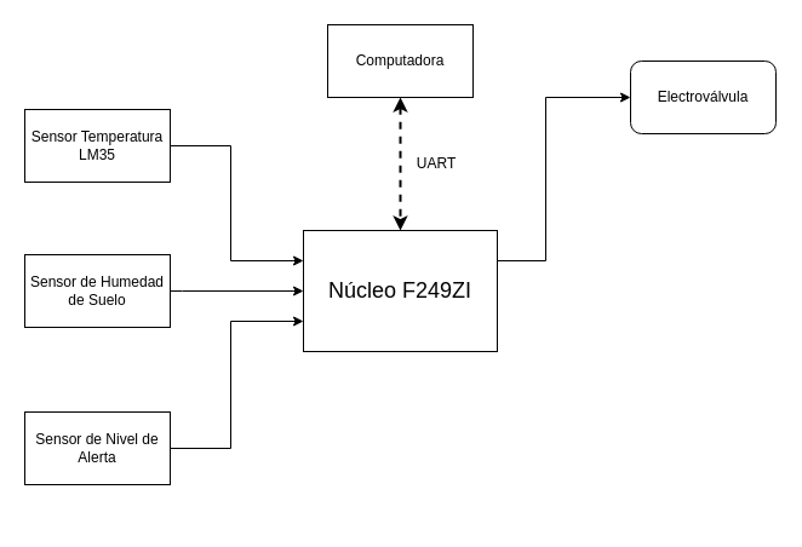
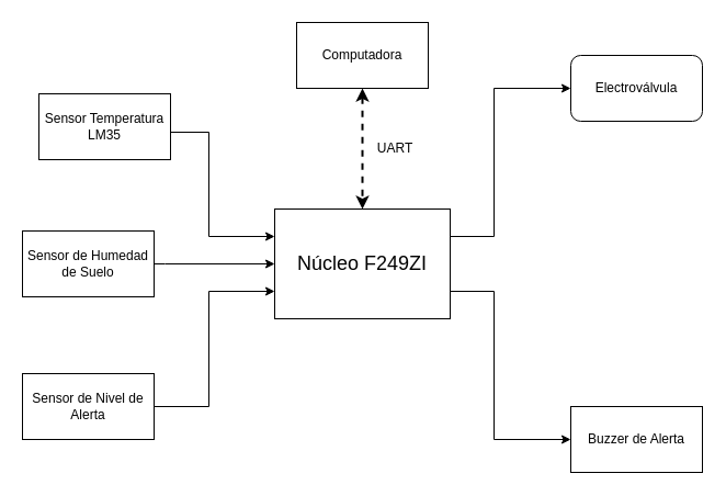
- <mxCell id="5" value="Sensor Temperatura LM35" style="rounded=0;whiteSpace=wrap;html=1;" parent="1" vertex="1"><mxGeometry x="20" y="90" width="120" height="60" as="geometry" /></mxCell>
+ <mxCell id="5" value="Sensor Temperatura LM35" style="rounded=0;whiteSpace=wrap;html=1;" parent="1" vertex="1"><mxGeometry x="35" y="85" width="120" height="60" as="geometry" /></mxCell>
+ <mxCell id="3" style="edgeStyle=orthogonalEdgeStyle;rounded=0;orthogonalLoop=1;jettySize=auto;html=1;exitX=1;exitY=0.75;exitDx=0;exitDy=0;entryX=0;entryY=0.5;entryDx=0;entryDy=0;" parent="1" source="4" target="12" edge="1"><mxGeometry relative="1" as="geometry"><Array as="points"><mxPoint x="450" y="265" /><mxPoint x="450" y="400" /></Array></mxGeometry></mxCell>
+ <mxCell id="12" value="Buzzer de Alerta" style="rounded=0;whiteSpace=wrap;html=1;" parent="1" vertex="1"><mxGeometry x="520" y="370" width="120" height="60" as="geometry" /></mxCell>
